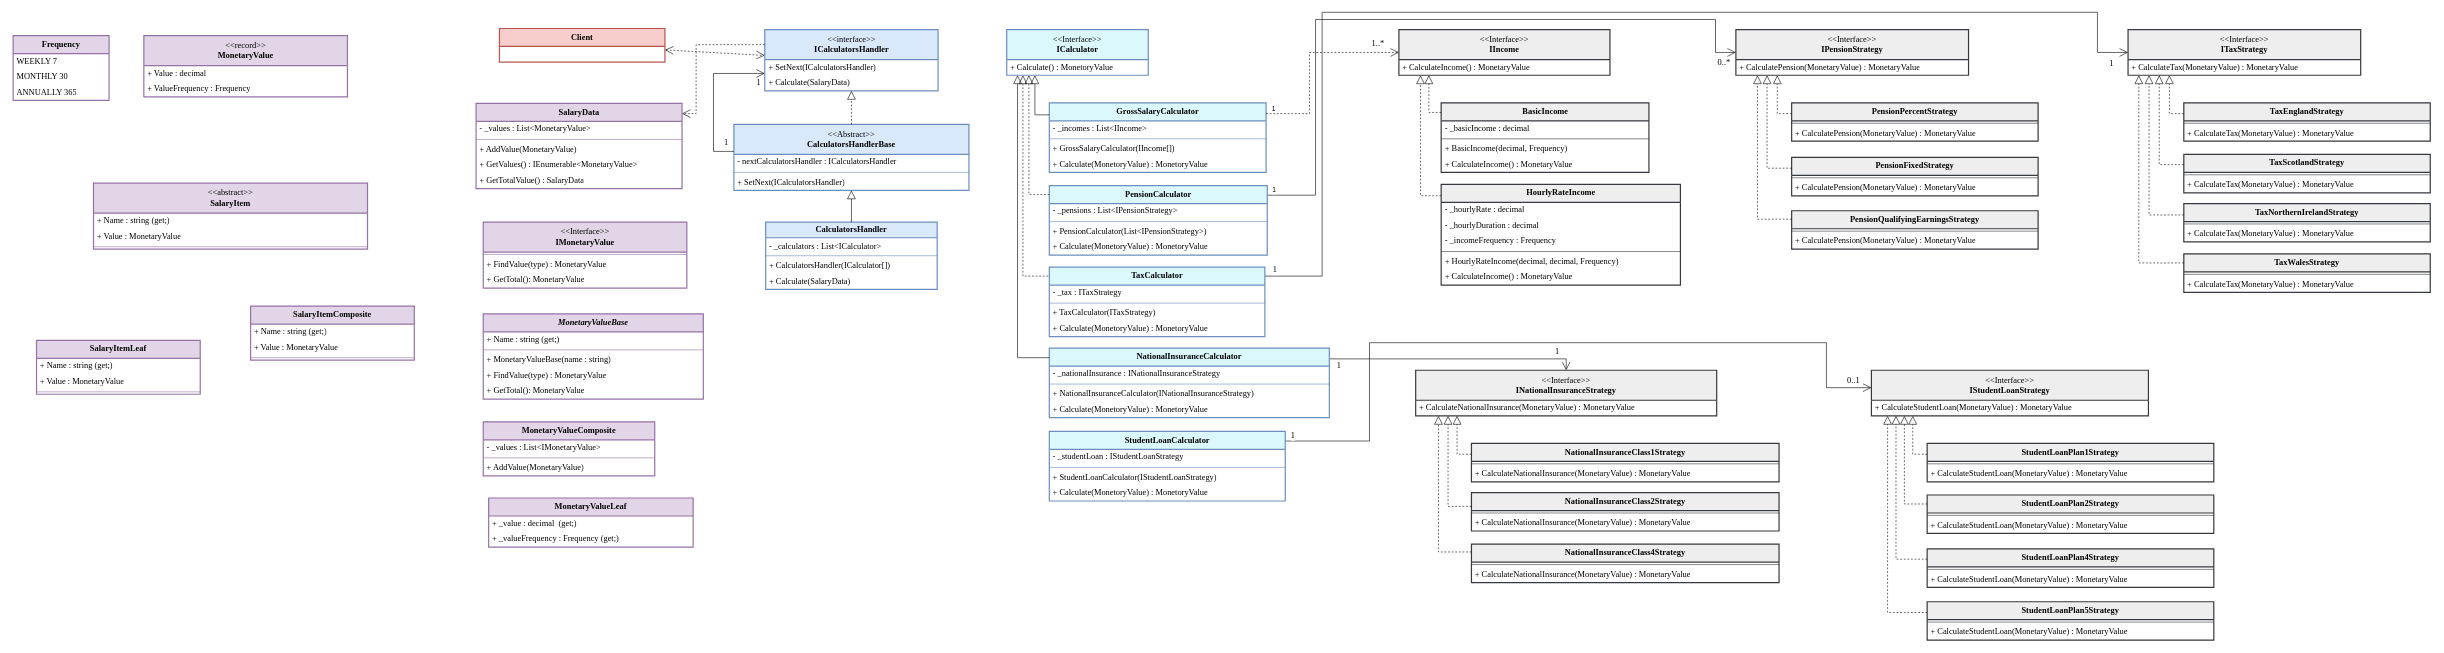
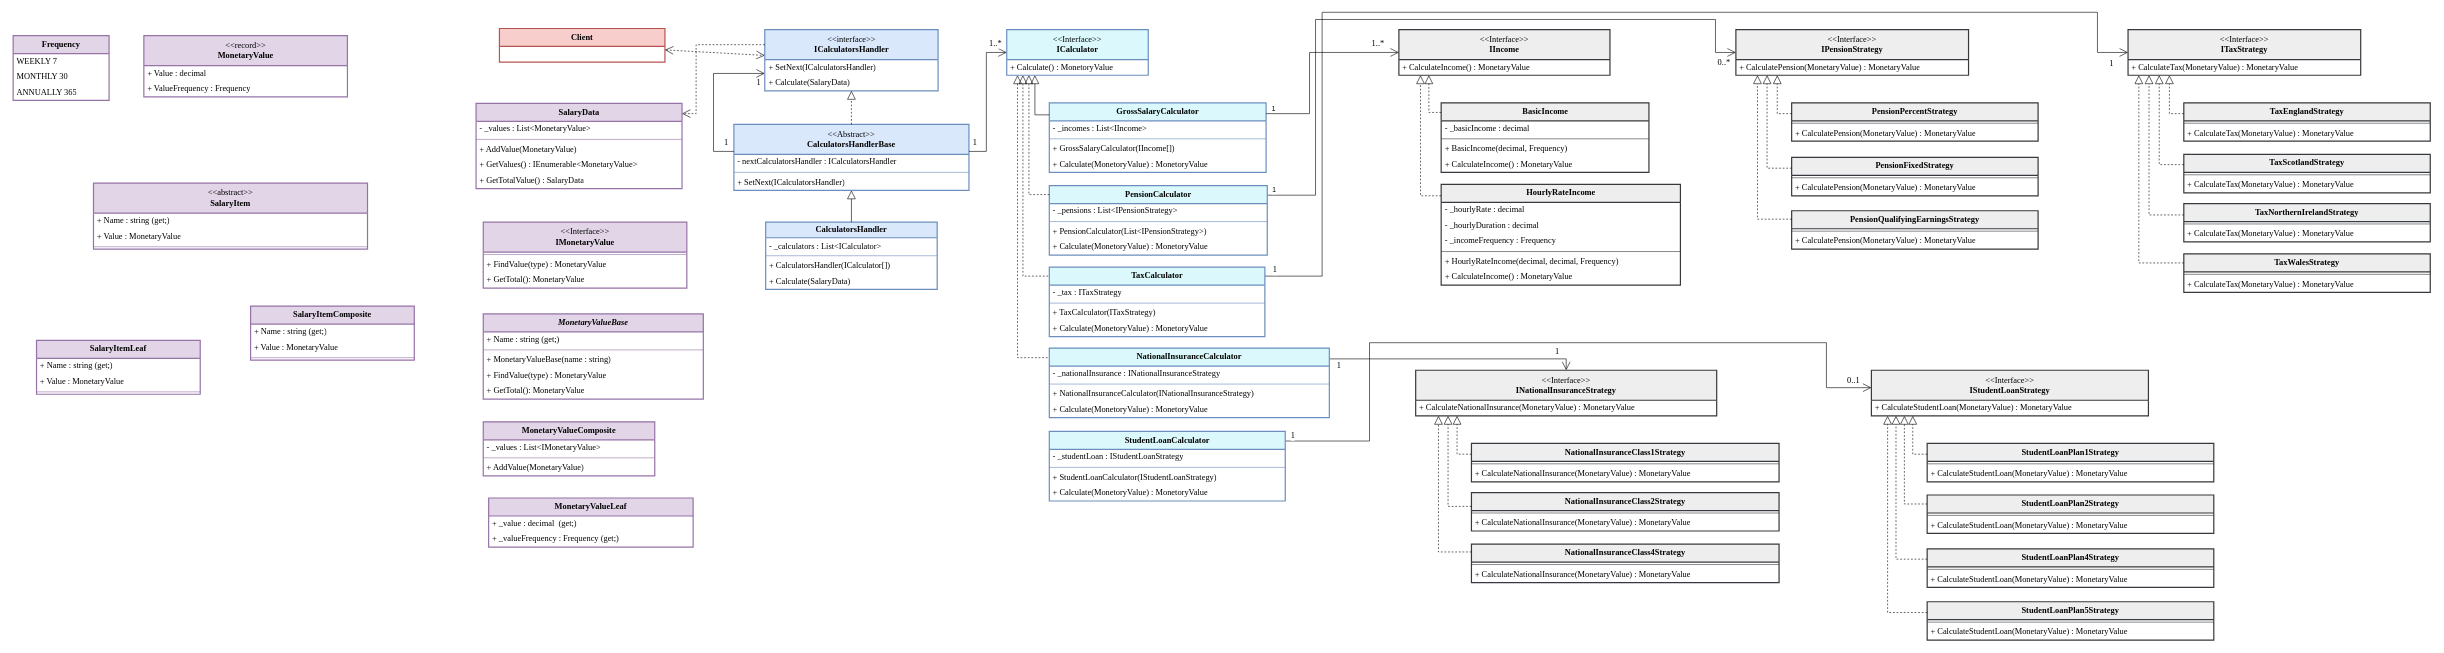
- <mxCell id="90" style="edgeStyle=orthogonalEdgeStyle;rounded=0;orthogonalLoop=1;jettySize=auto;html=1;endArrow=open;endFill=0;endSize=12;dashed=1;" parent="1" source="33" target="76" edge="1"><mxGeometry relative="1" as="geometry"><Array as="points"><mxPoint x="2182" y="189" /><mxPoint x="2182" y="87" /></Array></mxGeometry></mxCell>
+ <mxCell id="90" style="edgeStyle=orthogonalEdgeStyle;rounded=0;orthogonalLoop=1;jettySize=auto;html=1;endArrow=open;endFill=0;endSize=12;" parent="1" source="33" target="76" edge="1"><mxGeometry relative="1" as="geometry"><Array as="points"><mxPoint x="2182" y="189" /><mxPoint x="2182" y="87" /></Array></mxGeometry></mxCell>
+ <mxCell id="12" value="" style="endArrow=open;endSize=12;html=1;rounded=0;fontFamily=Consolas;fontSize=14;fontColor=default;edgeStyle=orthogonalEdgeStyle;verticalAlign=middle;" parent="1" source="2" target="10" edge="1"><mxGeometry width="160" relative="1" as="geometry"><mxPoint x="1619" y="289" as="sourcePoint" /><mxPoint x="1563" y="336" as="targetPoint" /><Array as="points"><mxPoint x="1643" y="252" /><mxPoint x="1643" y="87" /></Array></mxGeometry></mxCell>
+ <mxCell id="13" value="1" style="edgeLabel;html=1;align=center;verticalAlign=middle;resizable=0;points=[];fontSize=14;fontFamily=Consolas;fontColor=default;" parent="12" vertex="1" connectable="0"><mxGeometry x="-0.924" y="4" relative="1" as="geometry"><mxPoint y="-12" as="offset" /></mxGeometry></mxCell>
+ <mxCell id="14" value="1..*" style="edgeLabel;html=1;align=center;verticalAlign=middle;resizable=0;points=[];fontSize=14;fontFamily=Consolas;fontColor=default;" parent="12" vertex="1" connectable="0"><mxGeometry x="0.836" relative="1" as="geometry"><mxPoint x="-1" y="-16" as="offset" /></mxGeometry></mxCell>
- <mxCell id="95" value="" style="endArrow=none;dashed=0;endFill=0;endSize=6;html=1;rounded=0;edgeStyle=orthogonalEdgeStyle;startArrow=block;startFill=0;startSize=12;" parent="1" source="10" target="63" edge="1"><mxGeometry width="160" relative="1" as="geometry"><mxPoint x="1875" y="155" as="sourcePoint" /><mxPoint x="1912" y="201" as="targetPoint" /><Array as="points"><mxPoint x="1695" y="596" /></Array></mxGeometry></mxCell>
+ <mxCell id="95" value="" style="endArrow=none;dashed=1;endFill=0;endSize=6;html=1;rounded=0;edgeStyle=orthogonalEdgeStyle;startArrow=block;startFill=0;startSize=12;" parent="1" source="10" target="63" edge="1"><mxGeometry width="160" relative="1" as="geometry"><mxPoint x="1875" y="155" as="sourcePoint" /><mxPoint x="1912" y="201" as="targetPoint" /><Array as="points"><mxPoint x="1695" y="596" /></Array></mxGeometry></mxCell>
